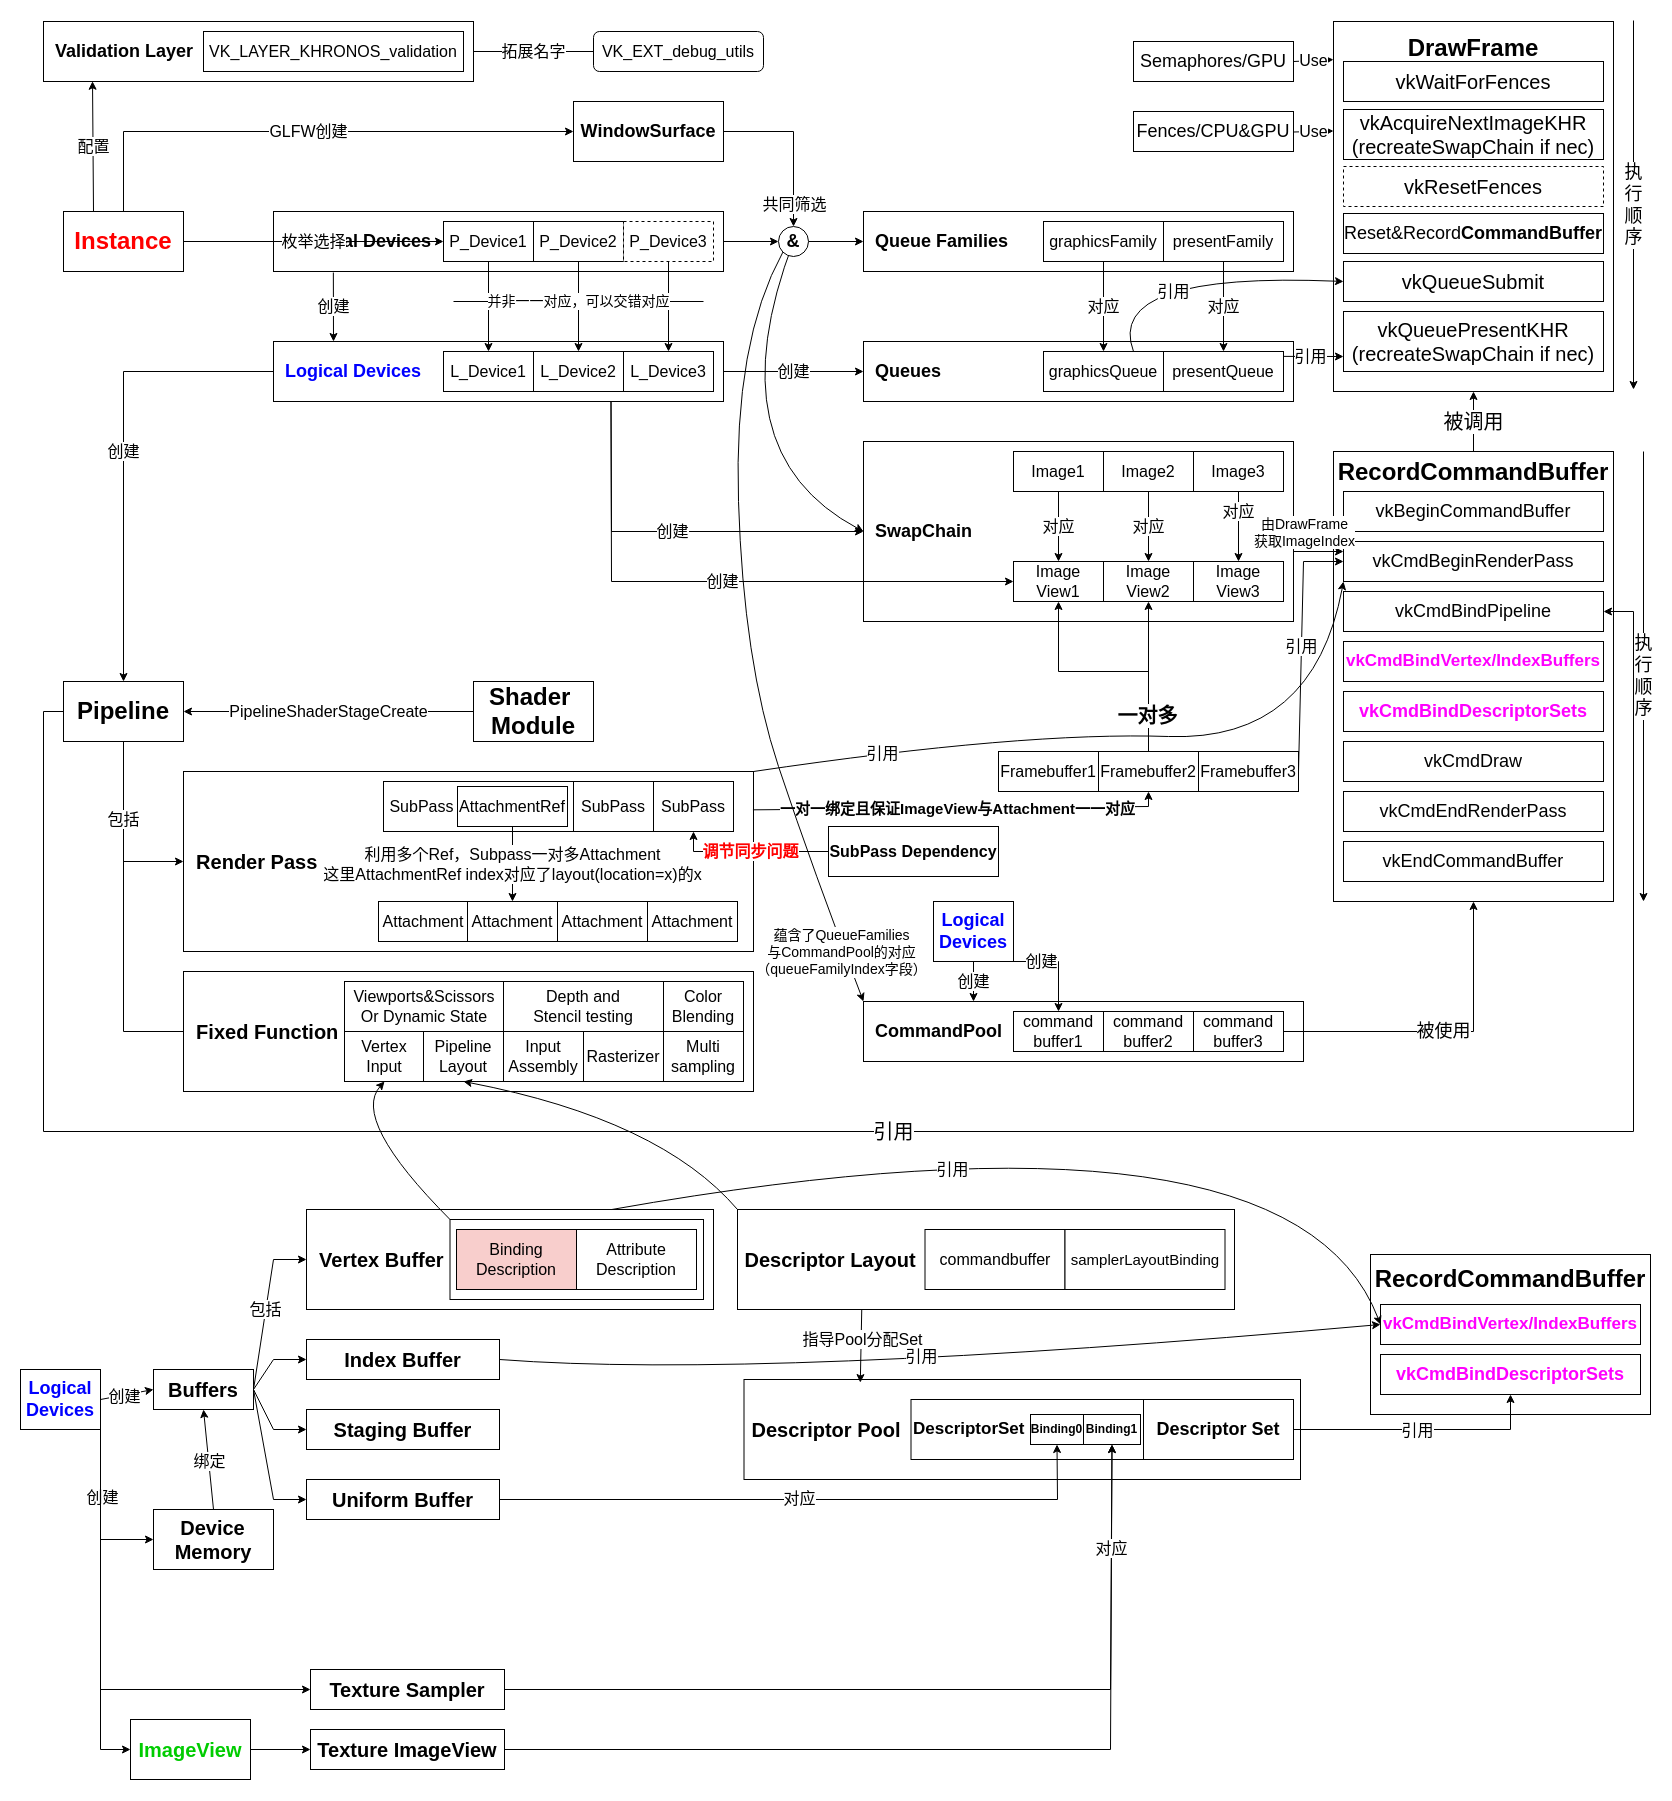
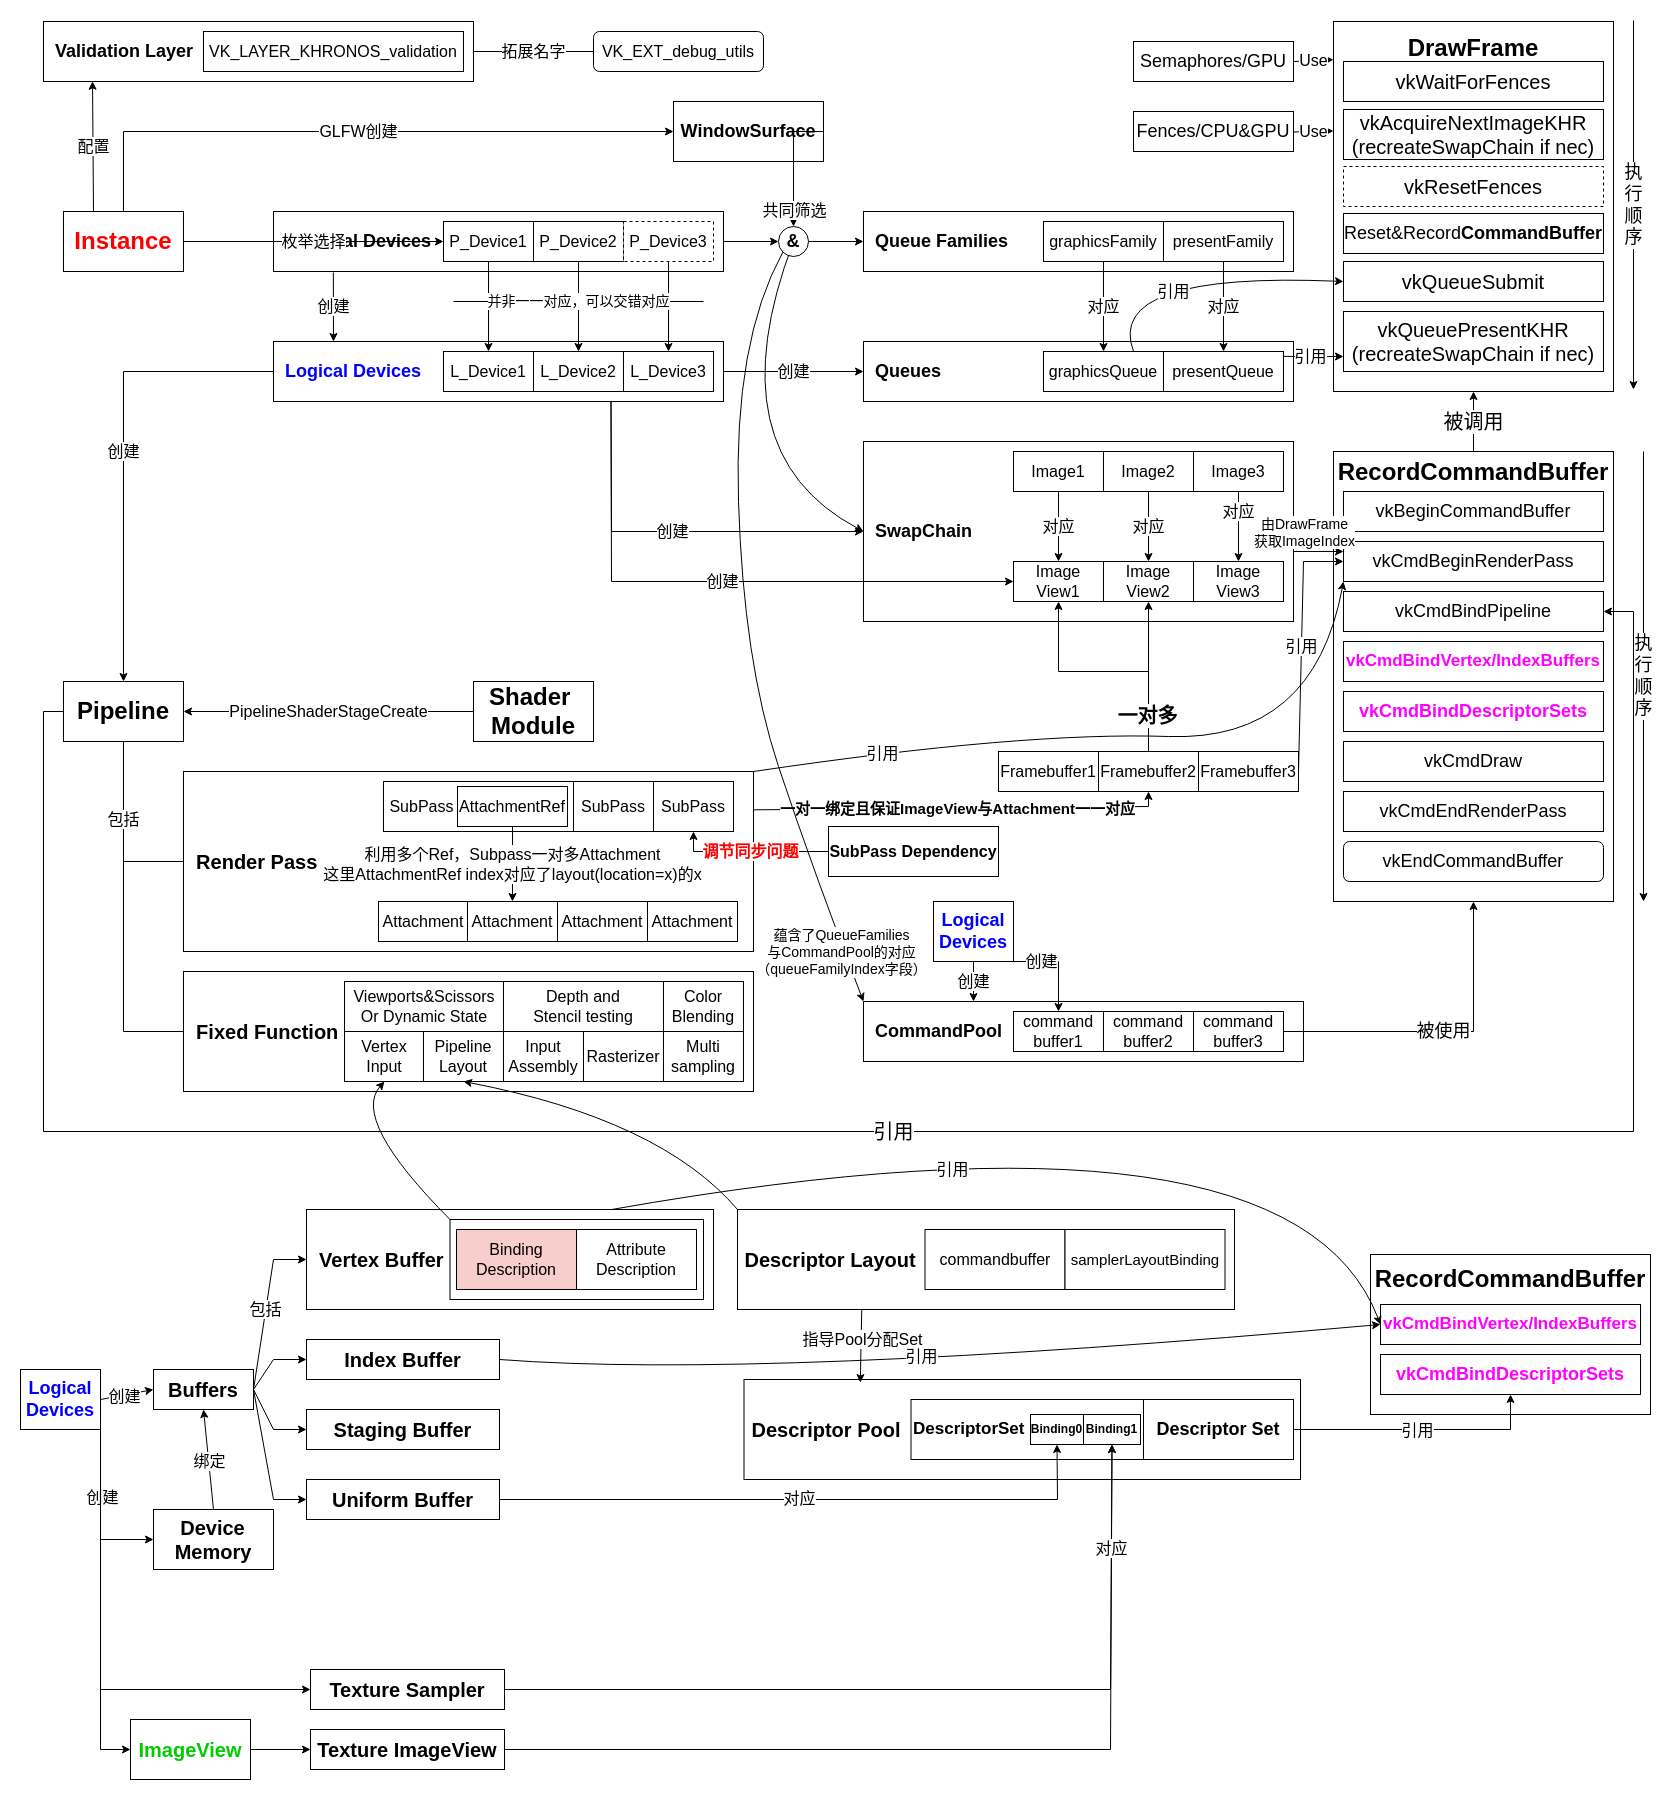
- <mxCell id="36" value="&lt;font style=&quot;font-size: 18px;&quot;&gt;&lt;b&gt;WindowSurface&lt;/b&gt;&lt;/font&gt;" style="rounded=0;whiteSpace=wrap;html=1;" parent="1" vertex="1"><mxGeometry x="573" y="101" width="150" height="60" as="geometry" /></mxCell>
+ <mxCell id="36" value="&lt;font style=&quot;font-size: 18px;&quot;&gt;&lt;b&gt;WindowSurface&lt;/b&gt;&lt;/font&gt;" style="rounded=0;whiteSpace=wrap;html=1;" parent="1" vertex="1"><mxGeometry x="673" y="101" width="150" height="60" as="geometry" /></mxCell>
- <mxCell id="57" value="" style="endArrow=classic;html=1;rounded=0;exitX=0.5;exitY=1;exitDx=0;exitDy=0;entryX=0;entryY=0.5;entryDx=0;entryDy=0;" parent="1" source="51" target="56" edge="1"><mxGeometry width="50" height="50" relative="1" as="geometry"><mxPoint x="343" y="741" as="sourcePoint" /><mxPoint x="123" y="1001" as="targetPoint" /><Array as="points"><mxPoint x="123" y="861" /></Array></mxGeometry></mxCell>
+ <mxCell id="57" value="" style="endArrow=none;html=1;rounded=0;exitX=0.5;exitY=1;exitDx=0;exitDy=0;entryX=0;entryY=0.5;entryDx=0;entryDy=0;" parent="1" source="51" target="56" edge="1"><mxGeometry width="50" height="50" relative="1" as="geometry"><mxPoint x="343" y="741" as="sourcePoint" /><mxPoint x="123" y="1001" as="targetPoint" /><Array as="points"><mxPoint x="123" y="861" /></Array></mxGeometry></mxCell>
- <mxCell id="107" value="&lt;span style=&quot;font-size: 18px;&quot;&gt;vkEndCommandBuffer&lt;/span&gt;" style="rounded=0;whiteSpace=wrap;html=1;" parent="1" vertex="1"><mxGeometry x="1343" y="841" width="260" height="40" as="geometry" /></mxCell>
+ <mxCell id="107" value="&lt;span style=&quot;font-size: 18px;&quot;&gt;vkEndCommandBuffer&lt;/span&gt;" style="whiteSpace=wrap;html=1;rounded=1;" parent="1" vertex="1"><mxGeometry x="1343" y="841" width="260" height="40" as="geometry" /></mxCell>
